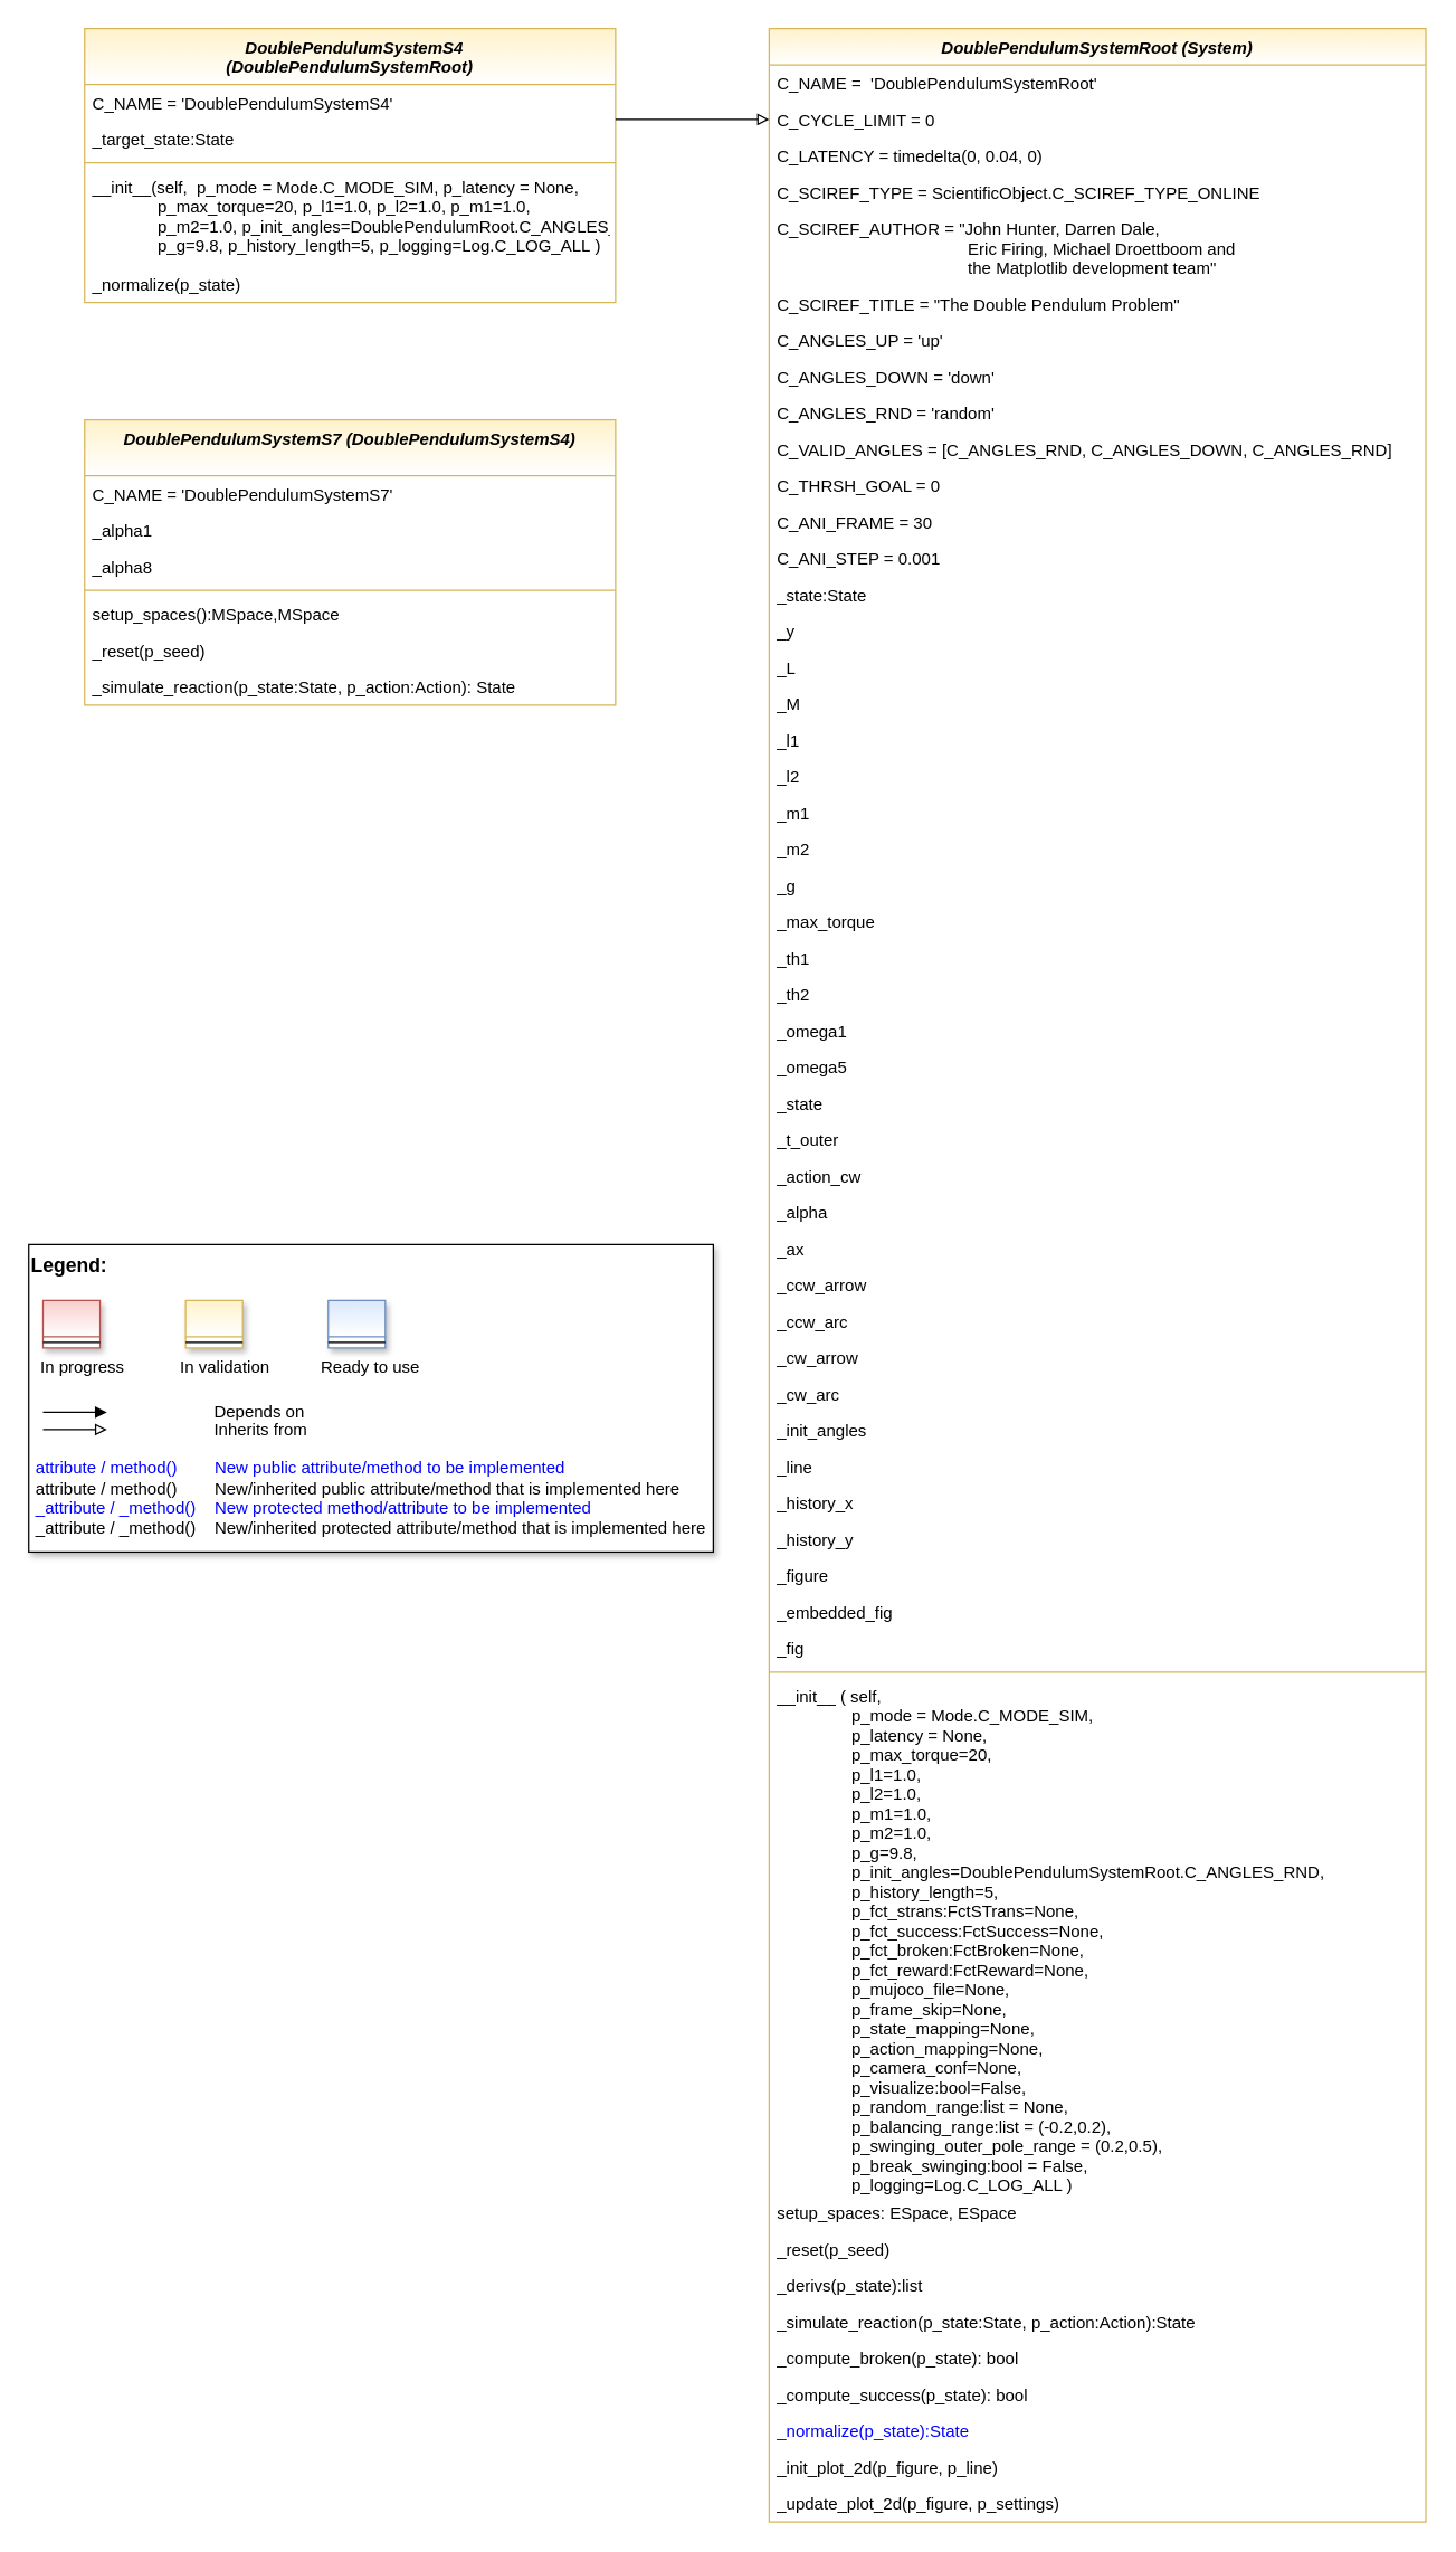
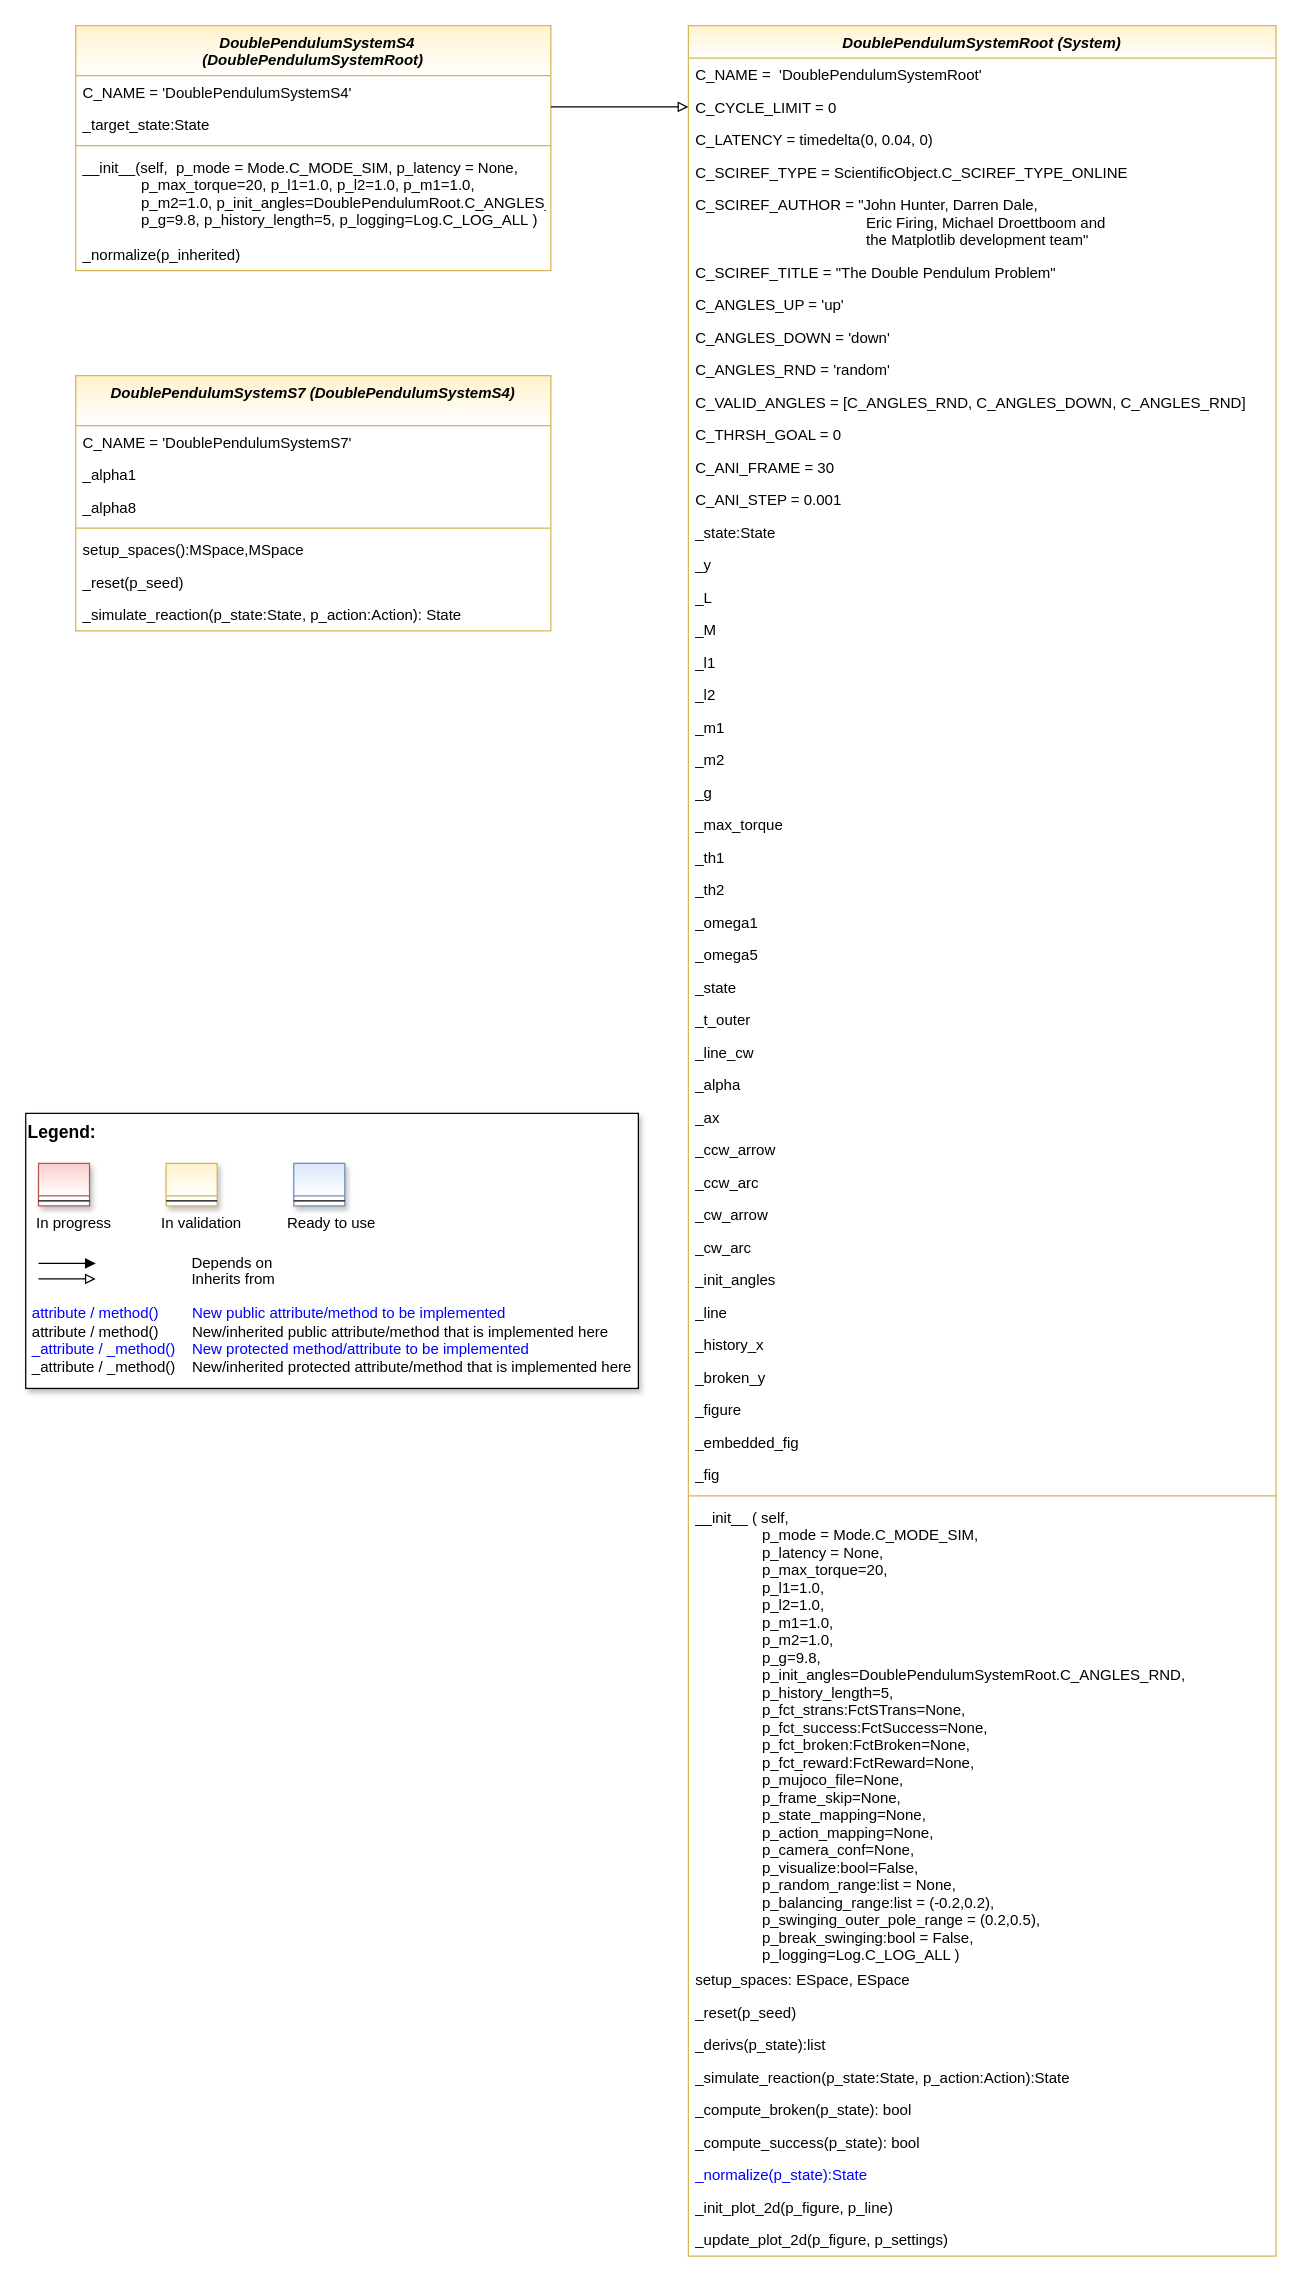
- <mxCell id="80" value="_normalize(p_state)" style="text;align=left;verticalAlign=top;spacingLeft=4;spacingRight=4;overflow=hidden;rotatable=0;points=[[0,0.5],[1,0.5]];portConstraint=eastwest;" parent="75" vertex="1"><mxGeometry y="170" width="380" height="26" as="geometry" /></mxCell>
+ <mxCell id="80" value="_normalize(p_inherited)" style="text;align=left;verticalAlign=top;spacingLeft=4;spacingRight=4;overflow=hidden;rotatable=0;points=[[0,0.5],[1,0.5]];portConstraint=eastwest;" parent="75" vertex="1"><mxGeometry y="170" width="380" height="26" as="geometry" /></mxCell>
- <mxCell id="32" value="_action_cw" style="text;align=left;verticalAlign=top;spacingLeft=4;spacingRight=4;overflow=hidden;rotatable=0;points=[[0,0.5],[1,0.5]];portConstraint=eastwest;rounded=0;shadow=0;html=0;" parent="2" vertex="1"><mxGeometry y="808" width="470" height="26" as="geometry" /></mxCell>
+ <mxCell id="32" value="_line_cw" style="text;align=left;verticalAlign=top;spacingLeft=4;spacingRight=4;overflow=hidden;rotatable=0;points=[[0,0.5],[1,0.5]];portConstraint=eastwest;rounded=0;shadow=0;html=0;" parent="2" vertex="1"><mxGeometry y="808" width="470" height="26" as="geometry" /></mxCell>
- <mxCell id="42" value="_history_y" style="text;align=left;verticalAlign=top;spacingLeft=4;spacingRight=4;overflow=hidden;rotatable=0;points=[[0,0.5],[1,0.5]];portConstraint=eastwest;rounded=0;shadow=0;html=0;" parent="2" vertex="1"><mxGeometry y="1068" width="470" height="26" as="geometry" /></mxCell>
+ <mxCell id="42" value="_broken_y" style="text;align=left;verticalAlign=top;spacingLeft=4;spacingRight=4;overflow=hidden;rotatable=0;points=[[0,0.5],[1,0.5]];portConstraint=eastwest;rounded=0;shadow=0;html=0;" parent="2" vertex="1"><mxGeometry y="1068" width="470" height="26" as="geometry" /></mxCell>
